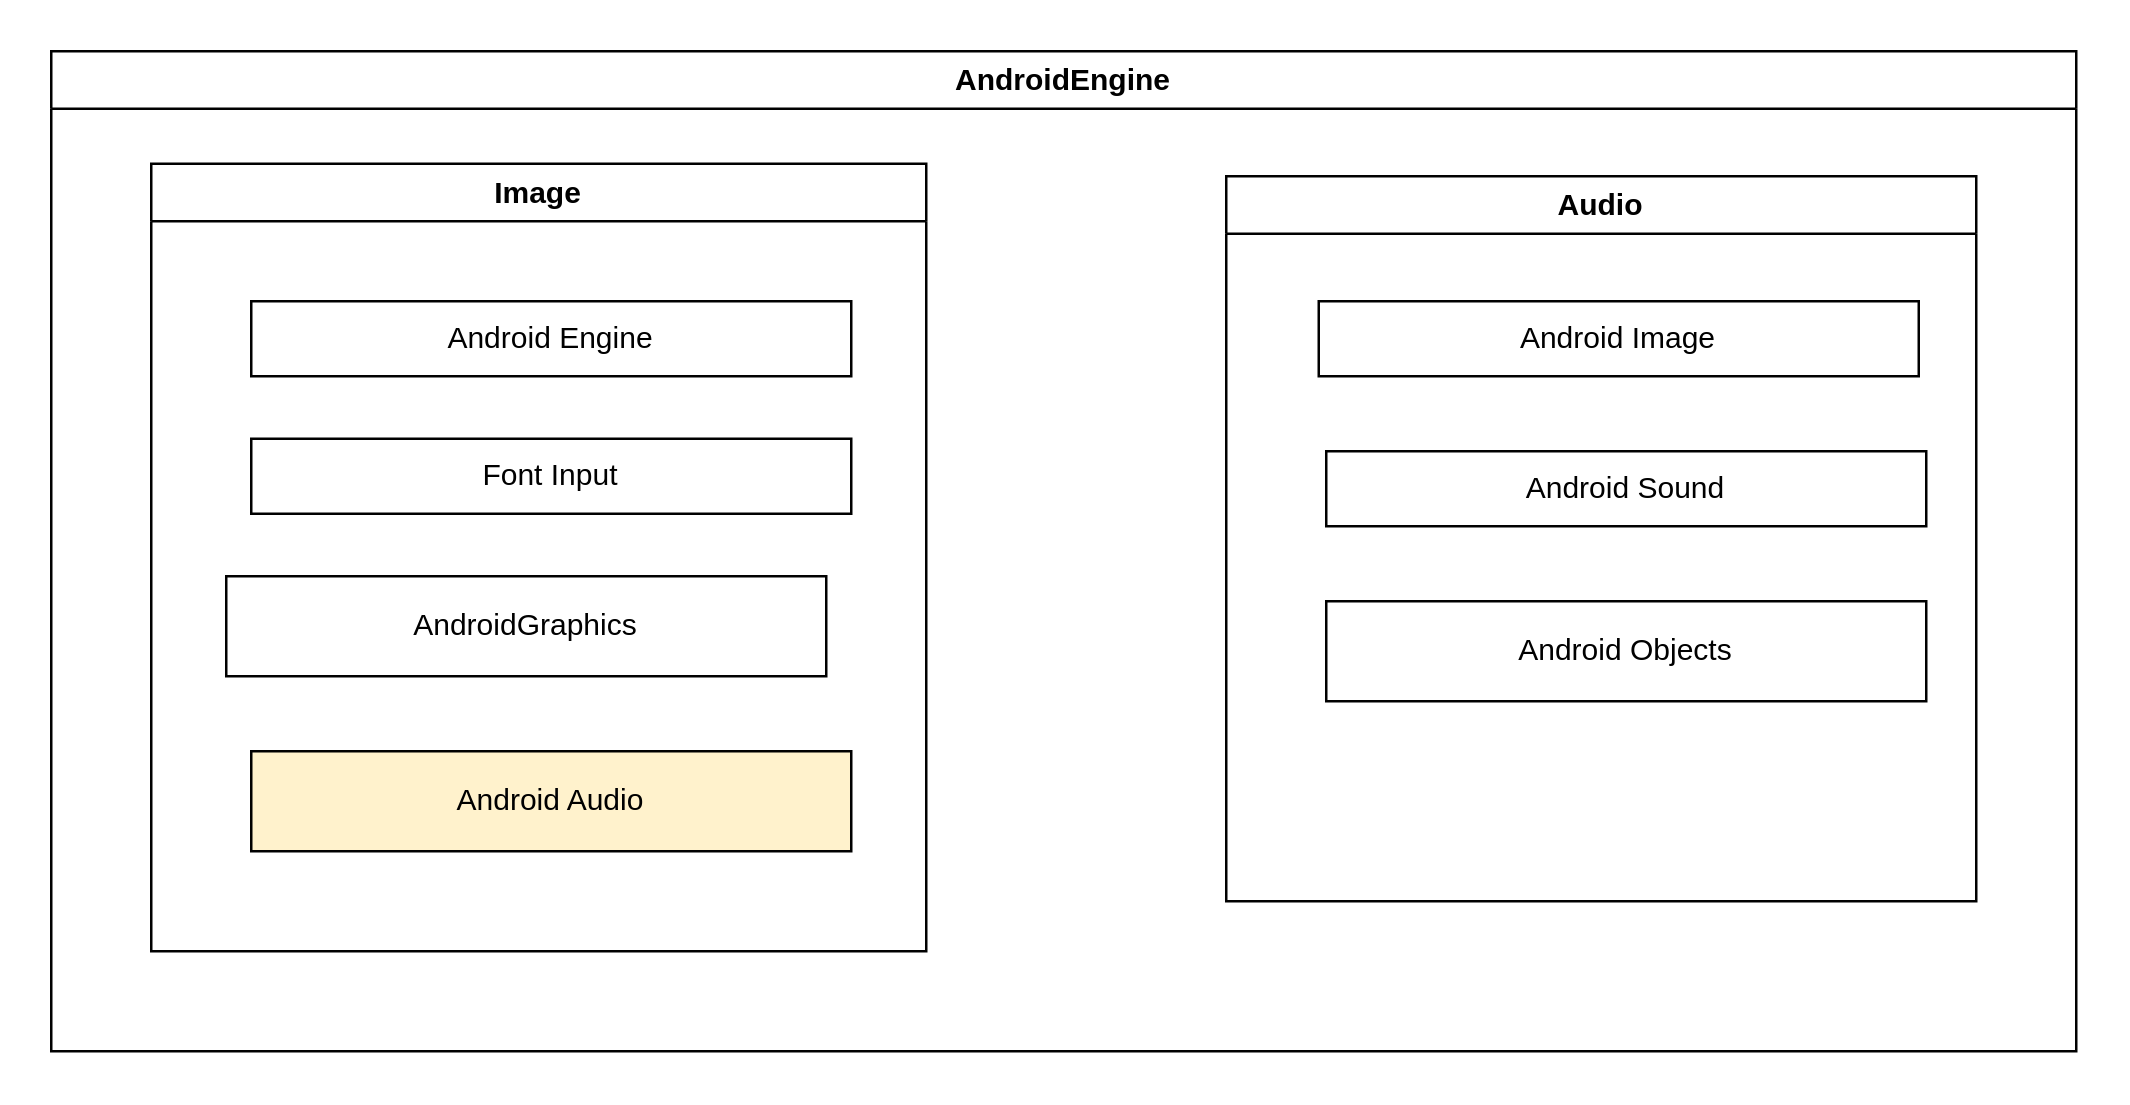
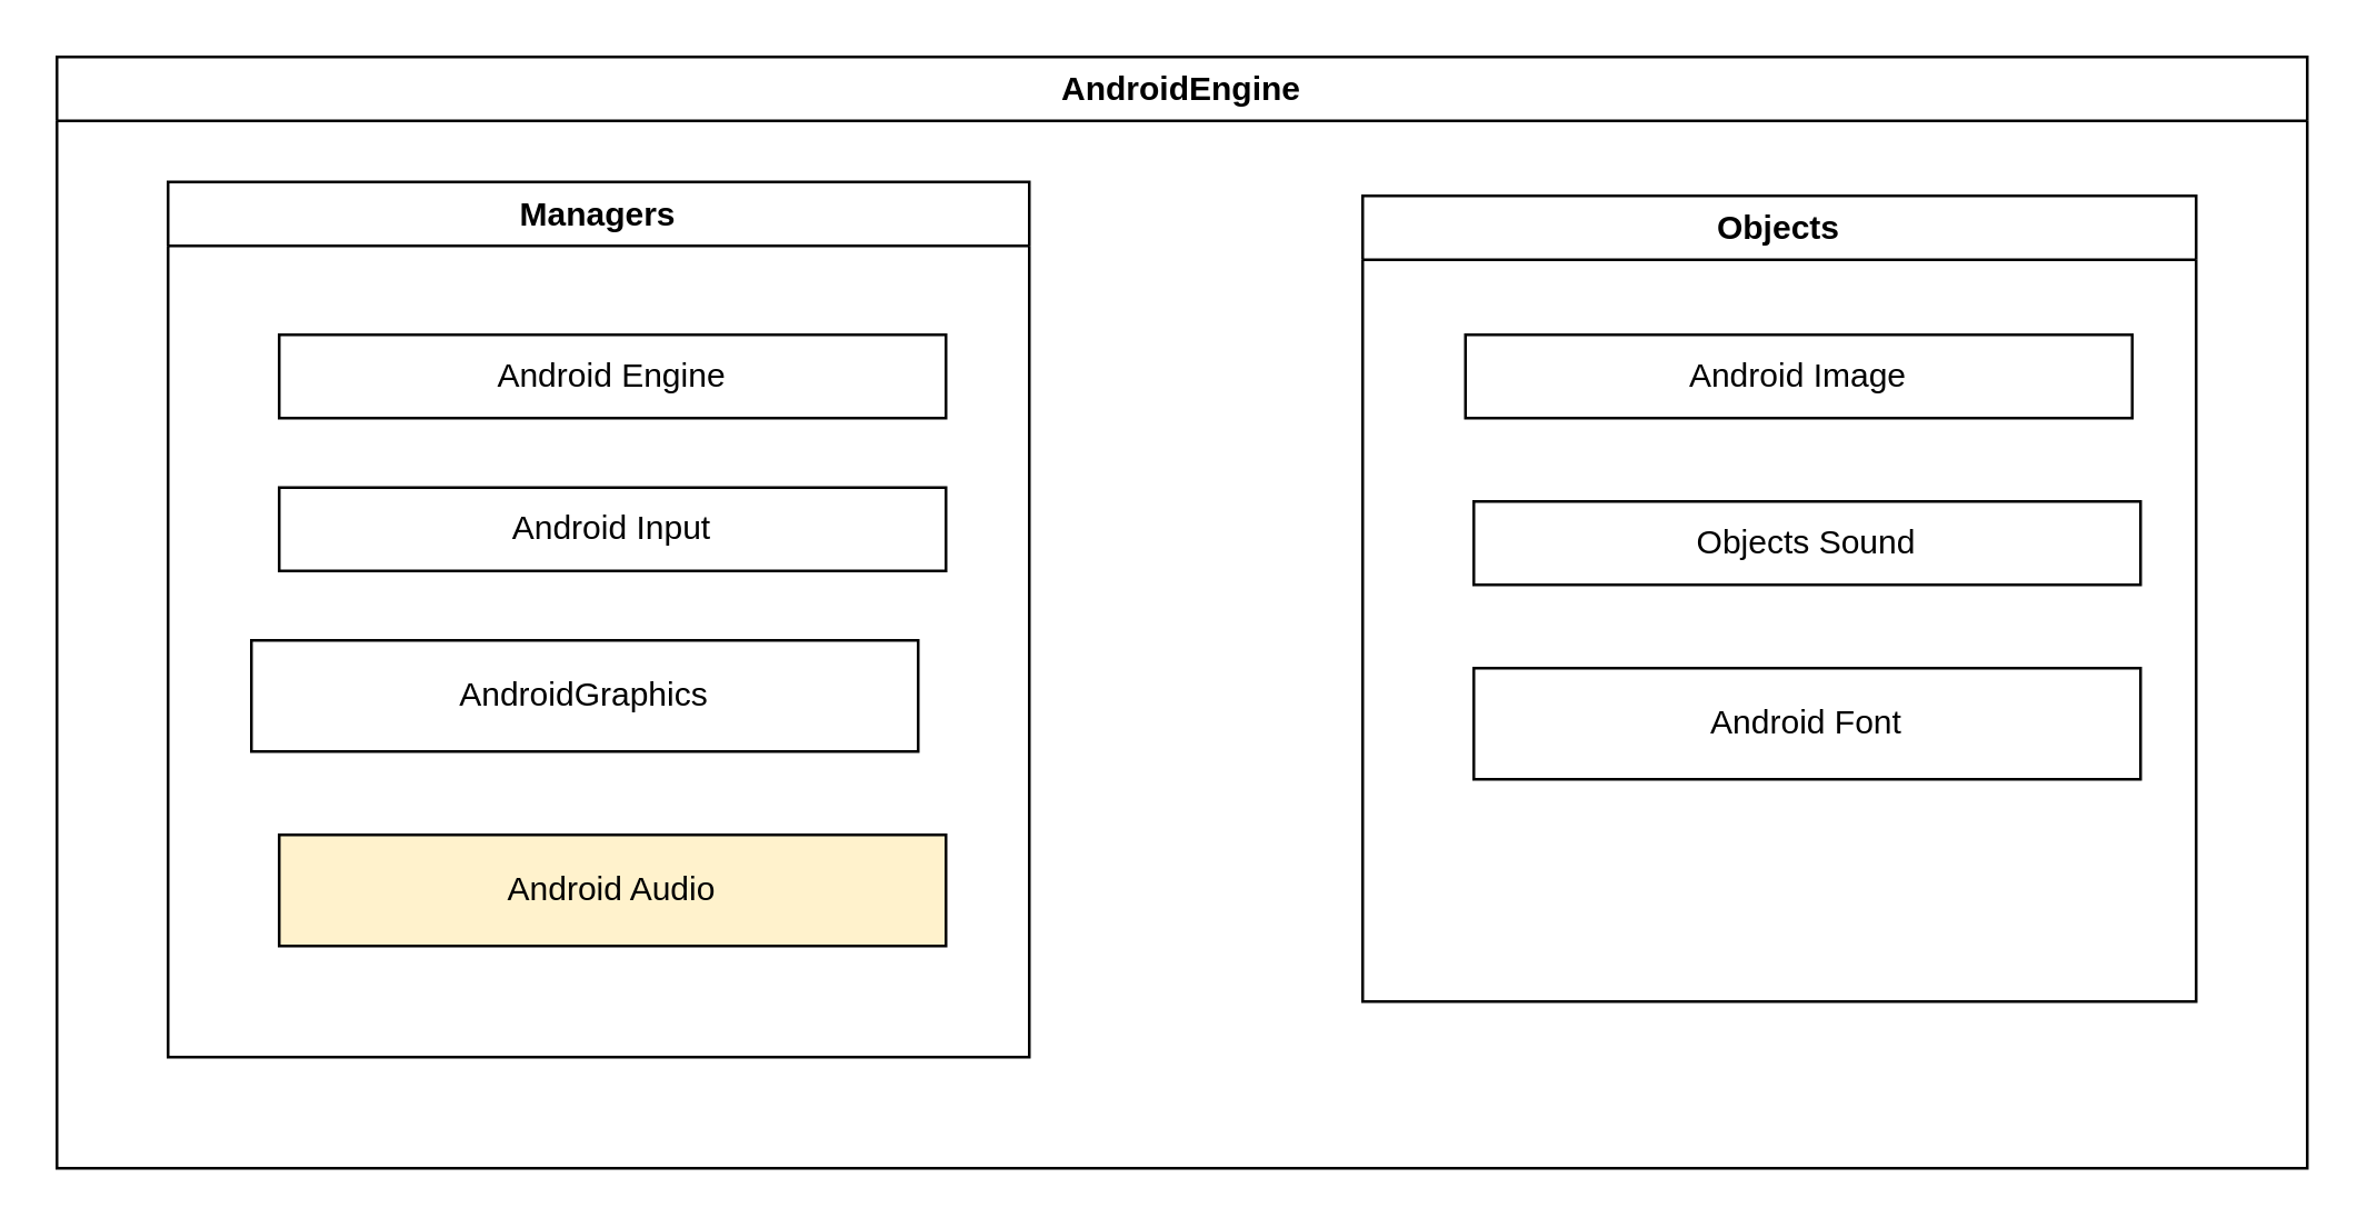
- <mxCell id="7" value="Image" style="swimlane;whiteSpace=wrap;html=1;" vertex="1" parent="2"><mxGeometry x="40" y="45" width="310" height="315" as="geometry" /></mxCell>
+ <mxCell id="7" value="Managers" style="swimlane;whiteSpace=wrap;html=1;" vertex="1" parent="2"><mxGeometry x="40" y="45" width="310" height="315" as="geometry" /></mxCell>
- <mxCell id="3" value="Audio" style="swimlane;whiteSpace=wrap;html=1;" vertex="1" parent="2"><mxGeometry x="470" y="50" width="300" height="290" as="geometry" /></mxCell>
+ <mxCell id="3" value="Objects" style="swimlane;whiteSpace=wrap;html=1;" vertex="1" parent="2"><mxGeometry x="470" y="50" width="300" height="290" as="geometry" /></mxCell>
- <mxCell id="10" value="Font Input" style="rounded=0;whiteSpace=wrap;html=1;" vertex="1" parent="7"><mxGeometry x="40" y="110" width="240" height="30" as="geometry" /></mxCell>
+ <mxCell id="10" value="Android Input" style="rounded=0;whiteSpace=wrap;html=1;" vertex="1" parent="7"><mxGeometry x="40" y="110" width="240" height="30" as="geometry" /></mxCell>
- <mxCell id="6" value="Android Sound" style="rounded=0;whiteSpace=wrap;html=1;" vertex="1" parent="3"><mxGeometry x="40" y="110" width="240" height="30" as="geometry" /></mxCell>
+ <mxCell id="6" value="Objects Sound" style="rounded=0;whiteSpace=wrap;html=1;" vertex="1" parent="3"><mxGeometry x="40" y="110" width="240" height="30" as="geometry" /></mxCell>
- <mxCell id="5" value="Android Objects" style="rounded=0;whiteSpace=wrap;html=1;" vertex="1" parent="3"><mxGeometry x="40" y="170" width="240" height="40" as="geometry" /></mxCell>
+ <mxCell id="5" value="Android Font" style="rounded=0;whiteSpace=wrap;html=1;" vertex="1" parent="3"><mxGeometry x="40" y="170" width="240" height="40" as="geometry" /></mxCell>
